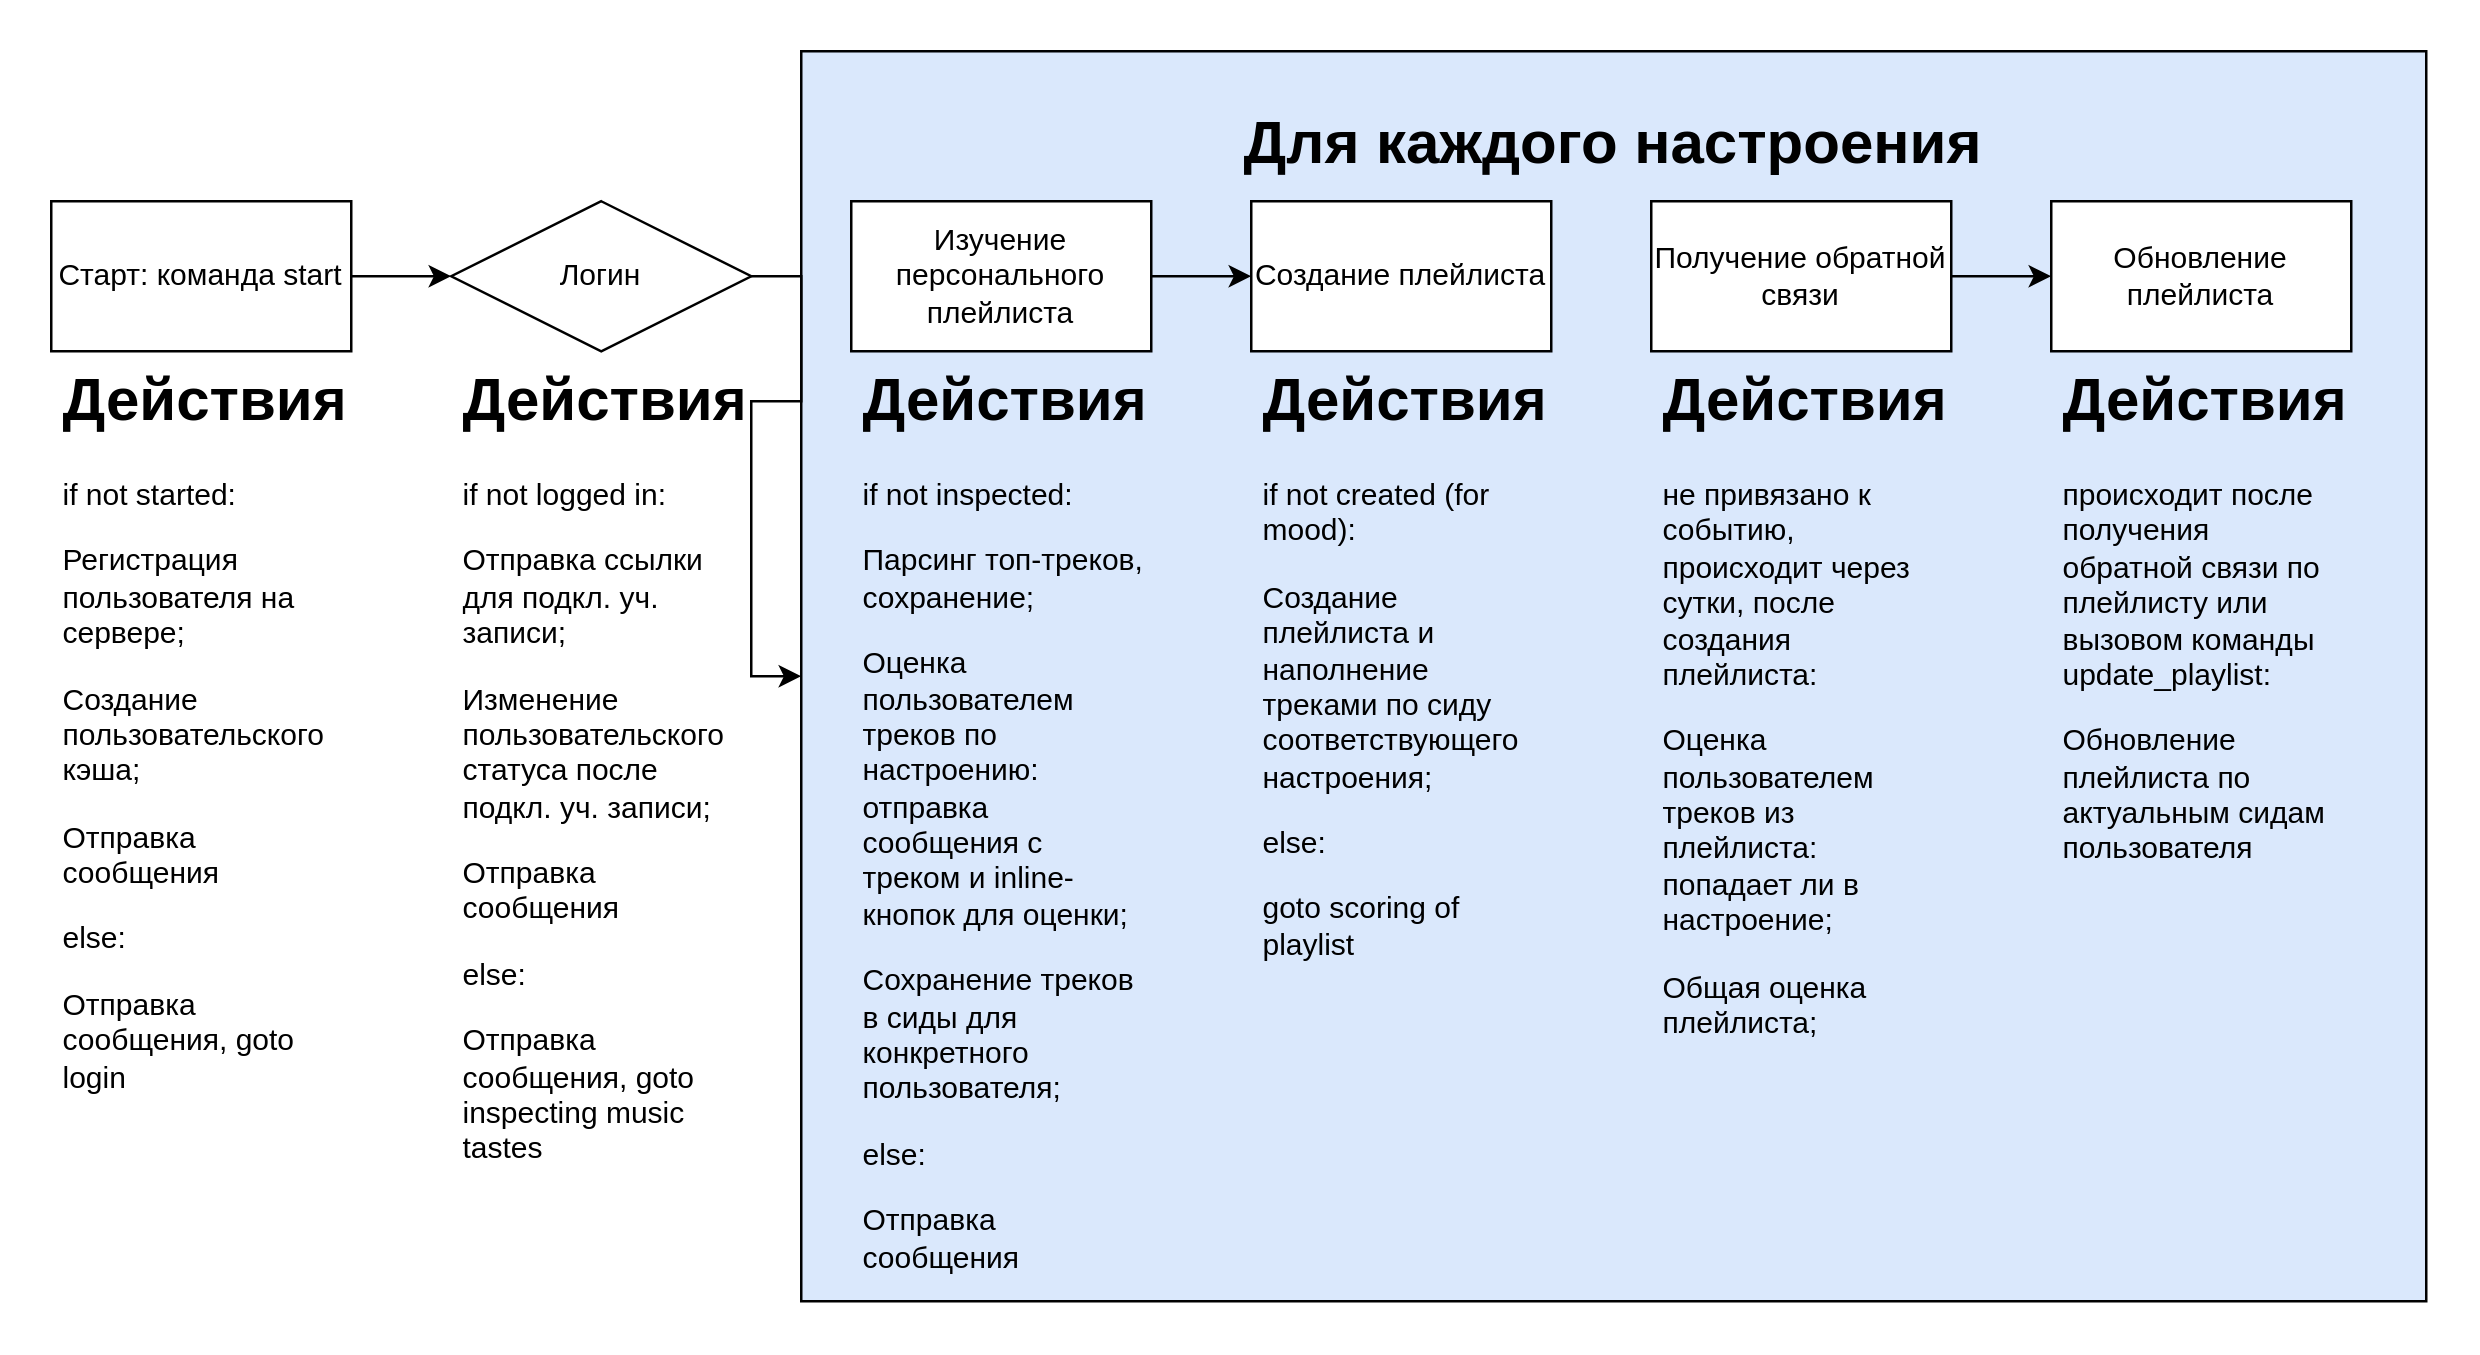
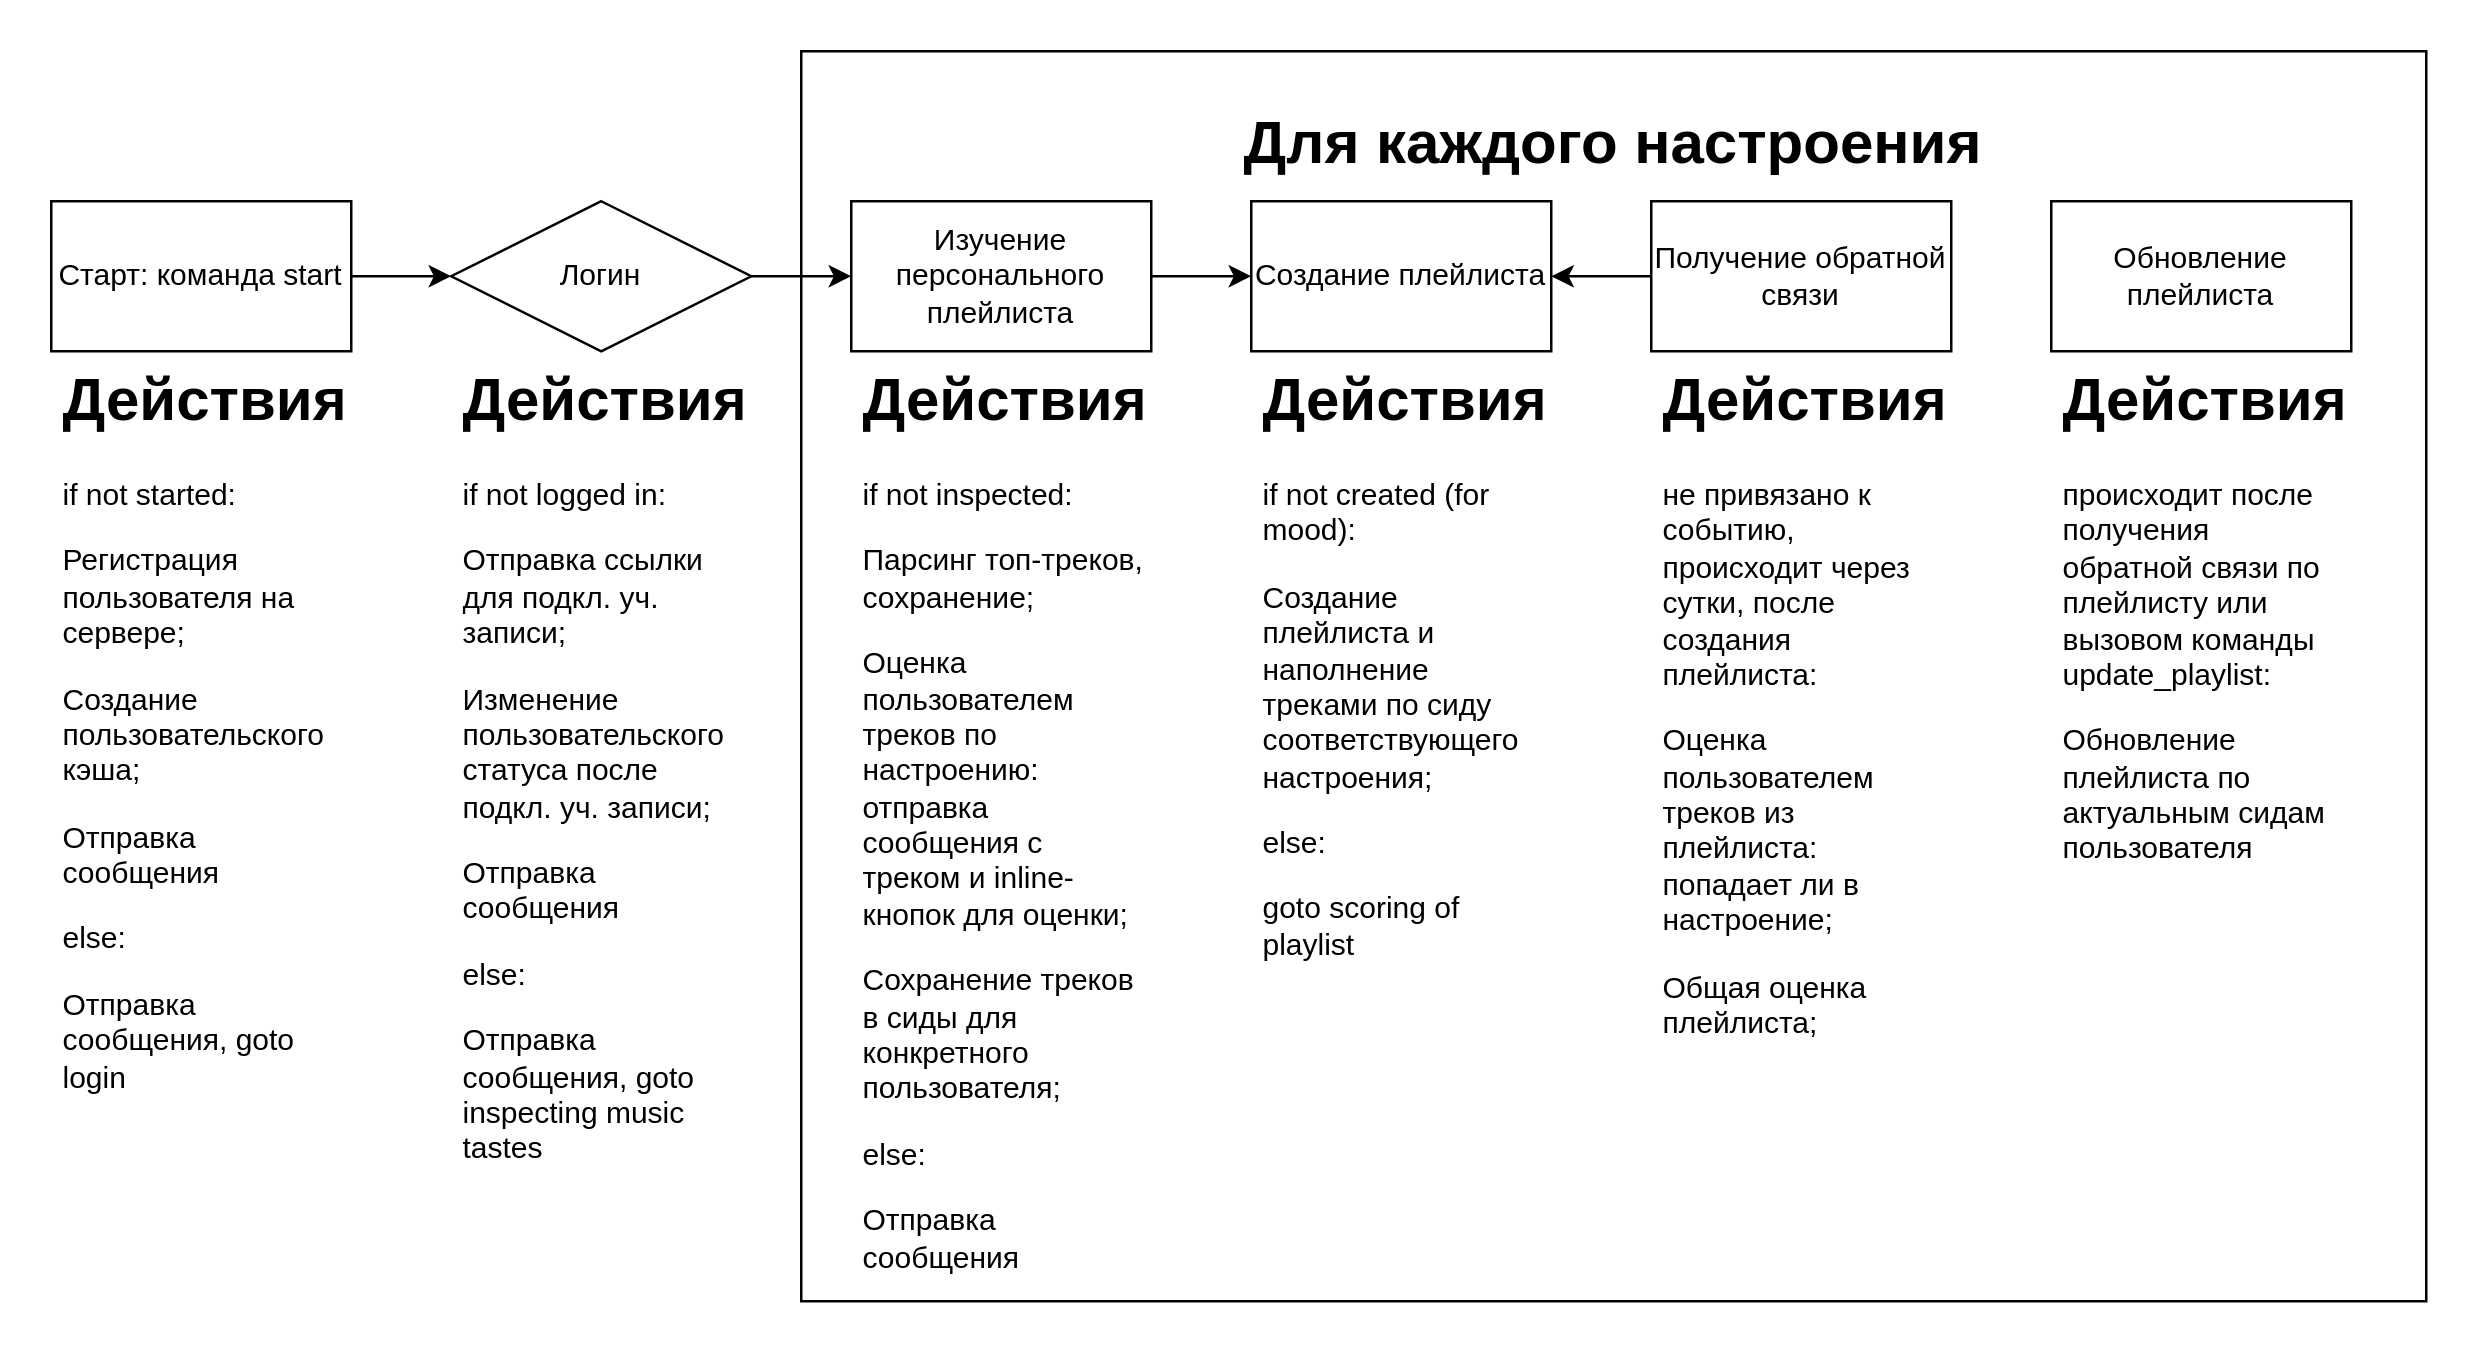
- <mxCell id="10" value="" style="edgeStyle=orthogonalEdgeStyle;rounded=0;orthogonalLoop=1;jettySize=auto;html=1;entryX=0;entryY=0.5;entryDx=0;entryDy=0;" edge="1" parent="1" source="11" target="12"><mxGeometry relative="1" as="geometry" /></mxCell>
+ <mxCell id="10" value="" style="edgeStyle=orthogonalEdgeStyle;rounded=0;orthogonalLoop=1;jettySize=auto;html=1;" edge="1" parent="1" source="11" target="9"><mxGeometry relative="1" as="geometry" /></mxCell>
- <mxCell id="5" value="" style="edgeStyle=orthogonalEdgeStyle;rounded=0;orthogonalLoop=1;jettySize=auto;html=1;" edge="1" parent="1" source="6" target="2"><mxGeometry relative="1" as="geometry" /></mxCell>
+ <mxCell id="5" value="" style="edgeStyle=orthogonalEdgeStyle;rounded=0;orthogonalLoop=1;jettySize=auto;html=1;entryX=0;entryY=0.5;entryDx=0;entryDy=0;" edge="1" parent="1" source="6" target="8"><mxGeometry relative="1" as="geometry" /></mxCell>
- <mxCell id="2" value="&lt;h1&gt;&lt;b&gt;Для каждого настроения&lt;/b&gt;&lt;/h1&gt;" style="rounded=0;whiteSpace=wrap;html=1;align=center;verticalAlign=top;fillColor=#dae8fc;" vertex="1" parent="1"><mxGeometry x="320" y="20" width="650" height="500" as="geometry" /></mxCell>
+ <mxCell id="2" value="&lt;h1&gt;&lt;b&gt;Для каждого настроения&lt;/b&gt;&lt;/h1&gt;" style="rounded=0;whiteSpace=wrap;html=1;align=center;verticalAlign=top;" vertex="1" parent="1"><mxGeometry x="320" y="20" width="650" height="500" as="geometry" /></mxCell>
